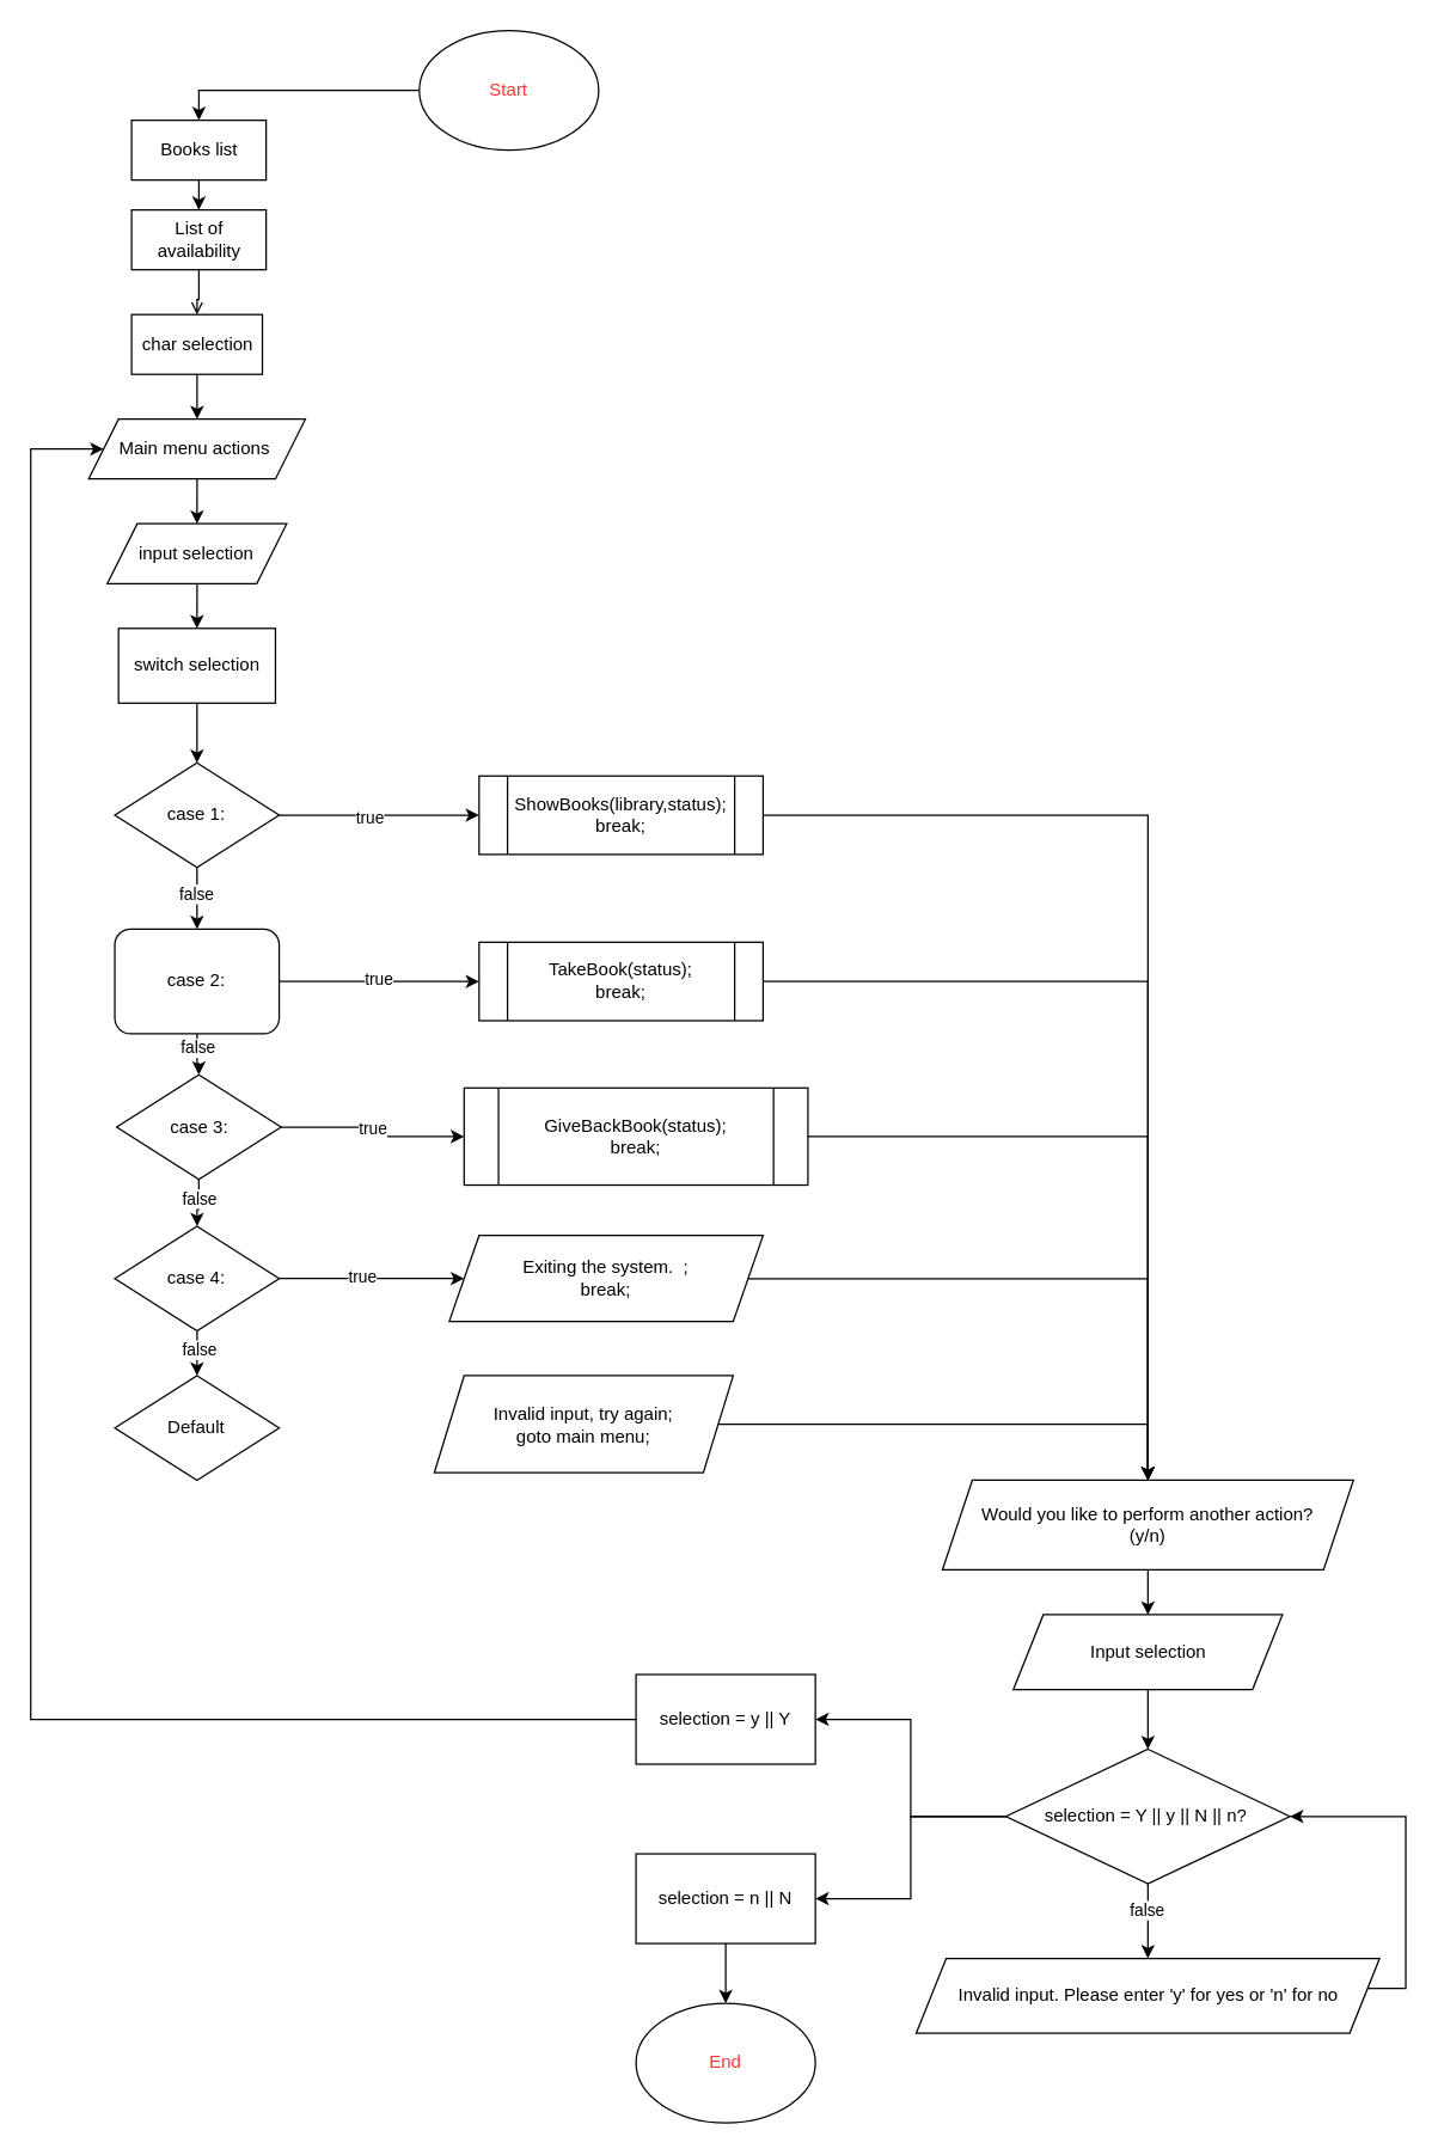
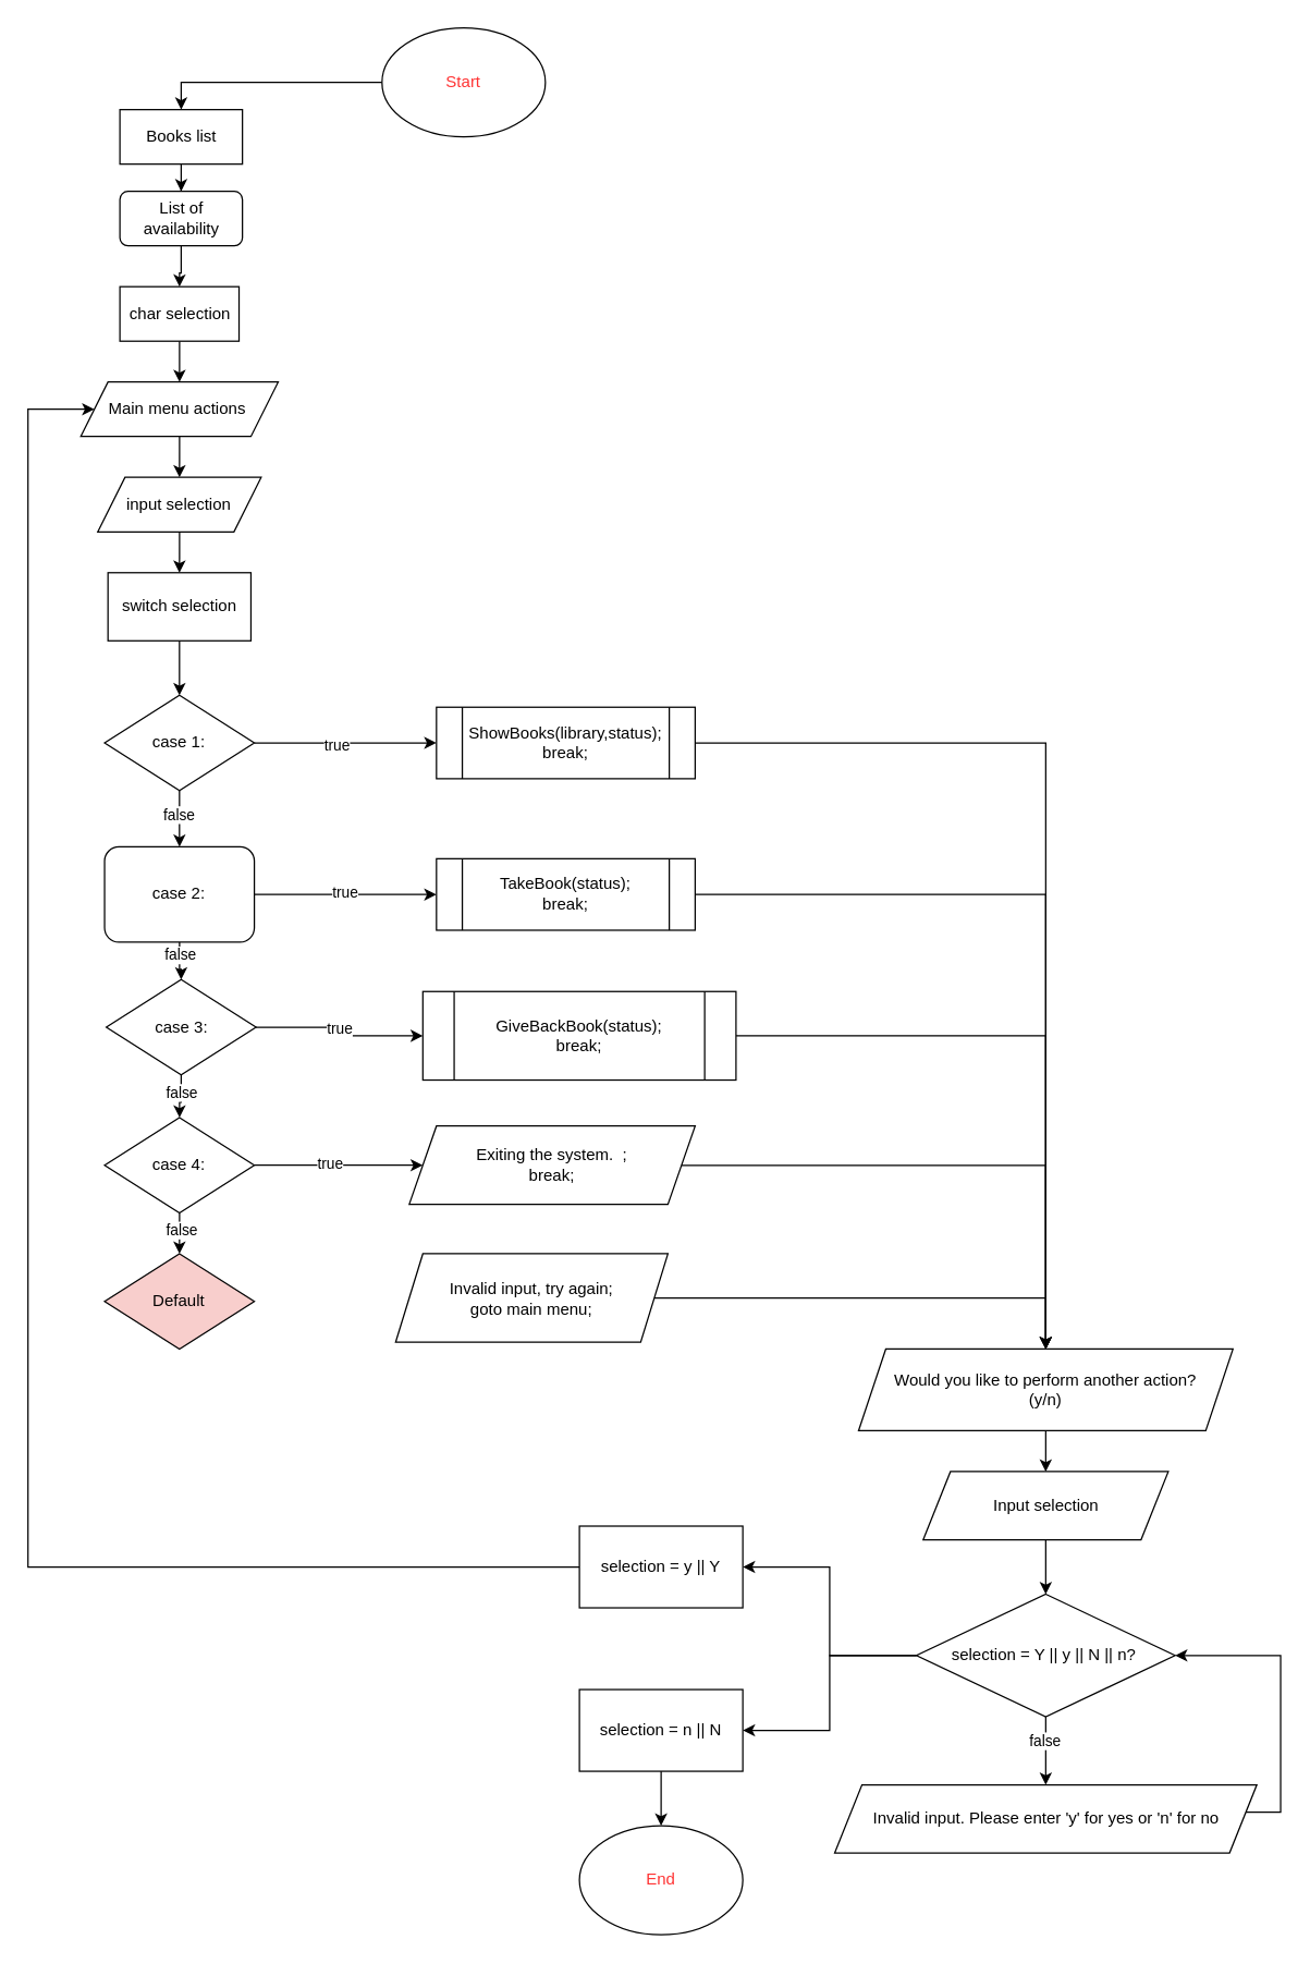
- <mxCell id="7" value="List of availability" style="rounded=0;whiteSpace=wrap;html=1;" vertex="1" parent="1"><mxGeometry x="87.5" y="140" width="90" height="40" as="geometry" /></mxCell>
+ <mxCell id="7" value="List of availability" style="whiteSpace=wrap;html=1;rounded=1;" vertex="1" parent="1"><mxGeometry x="87.5" y="140" width="90" height="40" as="geometry" /></mxCell>
- <mxCell id="6" style="edgeStyle=orthogonalEdgeStyle;rounded=0;orthogonalLoop=1;jettySize=auto;html=1;entryX=0.5;entryY=0;entryDx=0;entryDy=0;endArrow=open;" edge="1" parent="1" source="7" target="9"><mxGeometry relative="1" as="geometry" /></mxCell>
+ <mxCell id="6" style="edgeStyle=orthogonalEdgeStyle;rounded=0;orthogonalLoop=1;jettySize=auto;html=1;entryX=0.5;entryY=0;entryDx=0;entryDy=0;" edge="1" parent="1" source="7" target="9"><mxGeometry relative="1" as="geometry" /></mxCell>
- <mxCell id="36" value="Default" style="rhombus;whiteSpace=wrap;html=1;" vertex="1" parent="1"><mxGeometry x="76.25" y="920" width="110" height="70" as="geometry" /></mxCell>
+ <mxCell id="36" value="Default" style="rhombus;whiteSpace=wrap;html=1;fillColor=#f8cecc;" vertex="1" parent="1"><mxGeometry x="76.25" y="920" width="110" height="70" as="geometry" /></mxCell>
